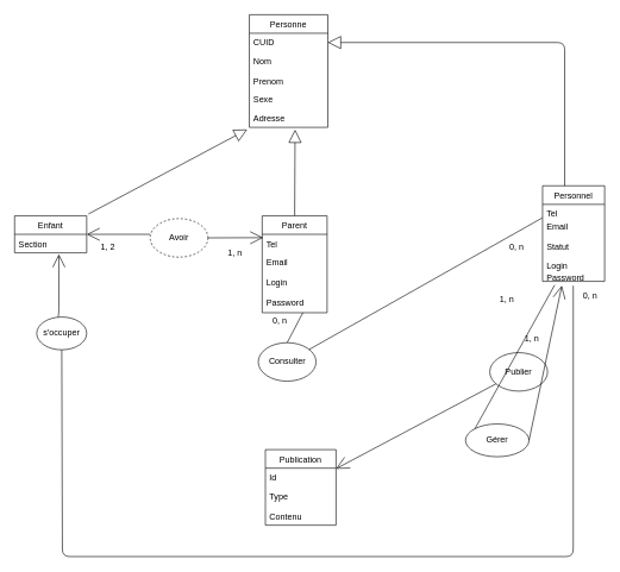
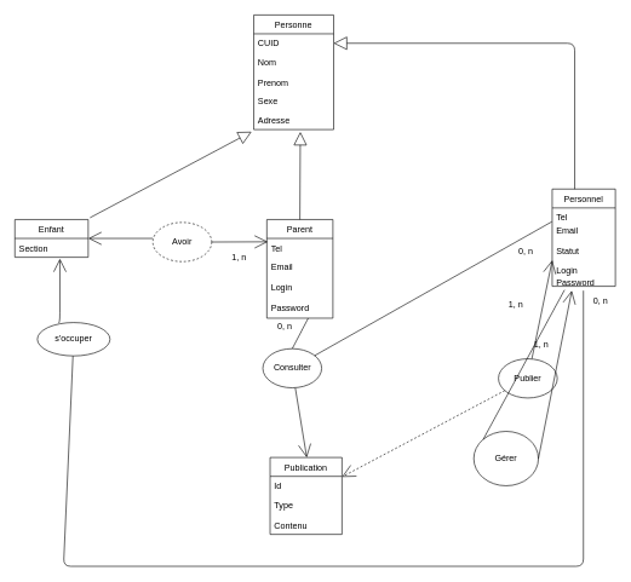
- <mxCell id="45" value="1, 2" style="text;html=1;strokeColor=none;fillColor=none;align=center;verticalAlign=middle;whiteSpace=wrap;rounded=0;" parent="2" vertex="1"><mxGeometry x="111" y="316" width="40" height="20" as="geometry" /></mxCell>
+ <mxCell id="37" style="edgeStyle=none;orthogonalLoop=1;jettySize=auto;html=1;entryX=0.001;entryY=1.002;entryDx=0;entryDy=0;entryPerimeter=0;endArrow=open;endFill=0;endSize=16;" parent="2" source="38" target="17" edge="1"><mxGeometry relative="1" as="geometry" /></mxCell>
- <mxCell id="30" value="s'occuper" style="ellipse;whiteSpace=wrap;html=1;" parent="2" vertex="1"><mxGeometry x="31" y="424" width="70" height="46" as="geometry" /></mxCell>
+ <mxCell id="30" value="s'occuper" style="ellipse;whiteSpace=wrap;html=1;" parent="2" vertex="1"><mxGeometry x="31" y="424" width="100" height="46" as="geometry" /></mxCell>
+ <mxCell id="31" value="" style="edgeStyle=none;orthogonalLoop=1;jettySize=auto;html=1;endArrow=open;endFill=0;endSize=16;entryX=0.51;entryY=0;entryDx=0;entryDy=0;entryPerimeter=0;" parent="2" source="32" target="22" edge="1"><mxGeometry relative="1" as="geometry"><mxPoint x="402" y="604" as="targetPoint" /></mxGeometry></mxCell>
- <mxCell id="36" style="edgeStyle=none;orthogonalLoop=1;jettySize=auto;html=1;endArrow=open;endFill=0;endSize=16;" parent="2" source="38" target="22" edge="1"><mxGeometry relative="1" as="geometry" /></mxCell>
+ <mxCell id="36" style="edgeStyle=none;orthogonalLoop=1;jettySize=auto;html=1;endArrow=open;endFill=0;endSize=16;dashed=1;" parent="2" source="38" target="22" edge="1"><mxGeometry relative="1" as="geometry" /></mxCell>
- <mxCell id="49" value="Gérer" style="ellipse;whiteSpace=wrap;html=1;" parent="2" vertex="1"><mxGeometry x="632" y="574" width="89" height="46" as="geometry" /></mxCell>
+ <mxCell id="49" value="Gérer" style="ellipse;whiteSpace=wrap;html=1;" parent="2" vertex="1"><mxGeometry x="632" y="574" width="89" height="75" as="geometry" /></mxCell>
